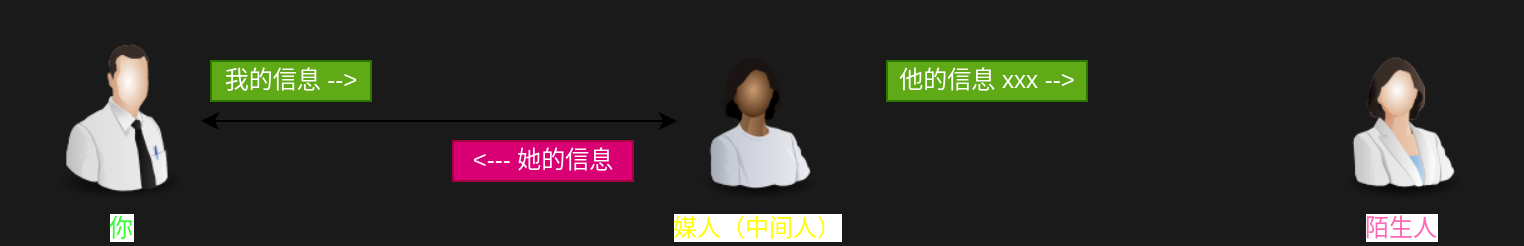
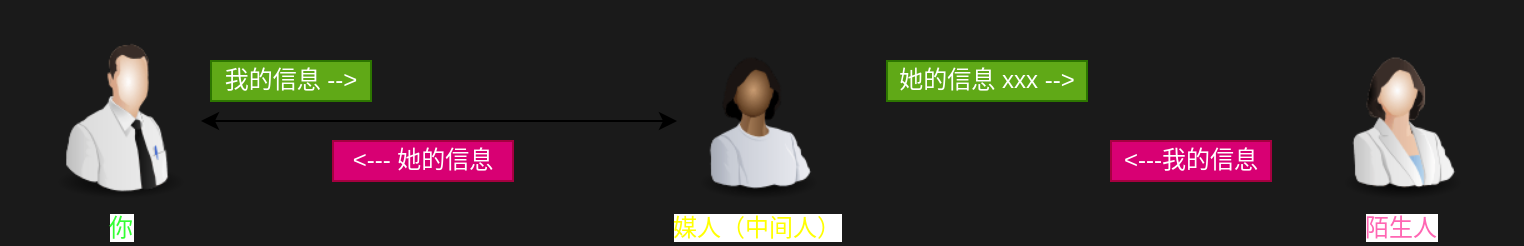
- <mxCell id="9" value="他的信息 xxx --&amp;gt;" style="text;html=1;align=center;verticalAlign=middle;resizable=0;points=[];autosize=1;strokeColor=#2D7600;fillColor=#60a917;rounded=0;fontColor=#ffffff;" parent="1" vertex="1"><mxGeometry x="443" y="30" width="100" height="20" as="geometry" /></mxCell>
+ <mxCell id="9" value="她的信息 xxx --&amp;gt;" style="text;html=1;align=center;verticalAlign=middle;resizable=0;points=[];autosize=1;strokeColor=#2D7600;fillColor=#60a917;rounded=0;fontColor=#ffffff;" parent="1" vertex="1"><mxGeometry x="443" y="30" width="100" height="20" as="geometry" /></mxCell>
- <mxCell id="8" value="&amp;lt;--- 她的信息" style="text;html=1;align=center;verticalAlign=middle;resizable=0;points=[];autosize=1;strokeColor=#A50040;fillColor=#d80073;rounded=0;fontColor=#ffffff;" parent="1" vertex="1"><mxGeometry x="226" y="70" width="90" height="20" as="geometry" /></mxCell>
+ <mxCell id="8" value="&amp;lt;--- 她的信息" style="text;html=1;align=center;verticalAlign=middle;resizable=0;points=[];autosize=1;strokeColor=#A50040;fillColor=#d80073;rounded=0;fontColor=#ffffff;" parent="1" vertex="1"><mxGeometry x="166" y="70" width="90" height="20" as="geometry" /></mxCell>
+ <mxCell id="7" value="&amp;lt;---我的信息" style="text;html=1;align=center;verticalAlign=middle;resizable=0;points=[];autosize=1;strokeColor=#A50040;fillColor=#d80073;rounded=0;fontColor=#ffffff;" parent="1" vertex="1"><mxGeometry x="555" y="70" width="80" height="20" as="geometry" /></mxCell>
